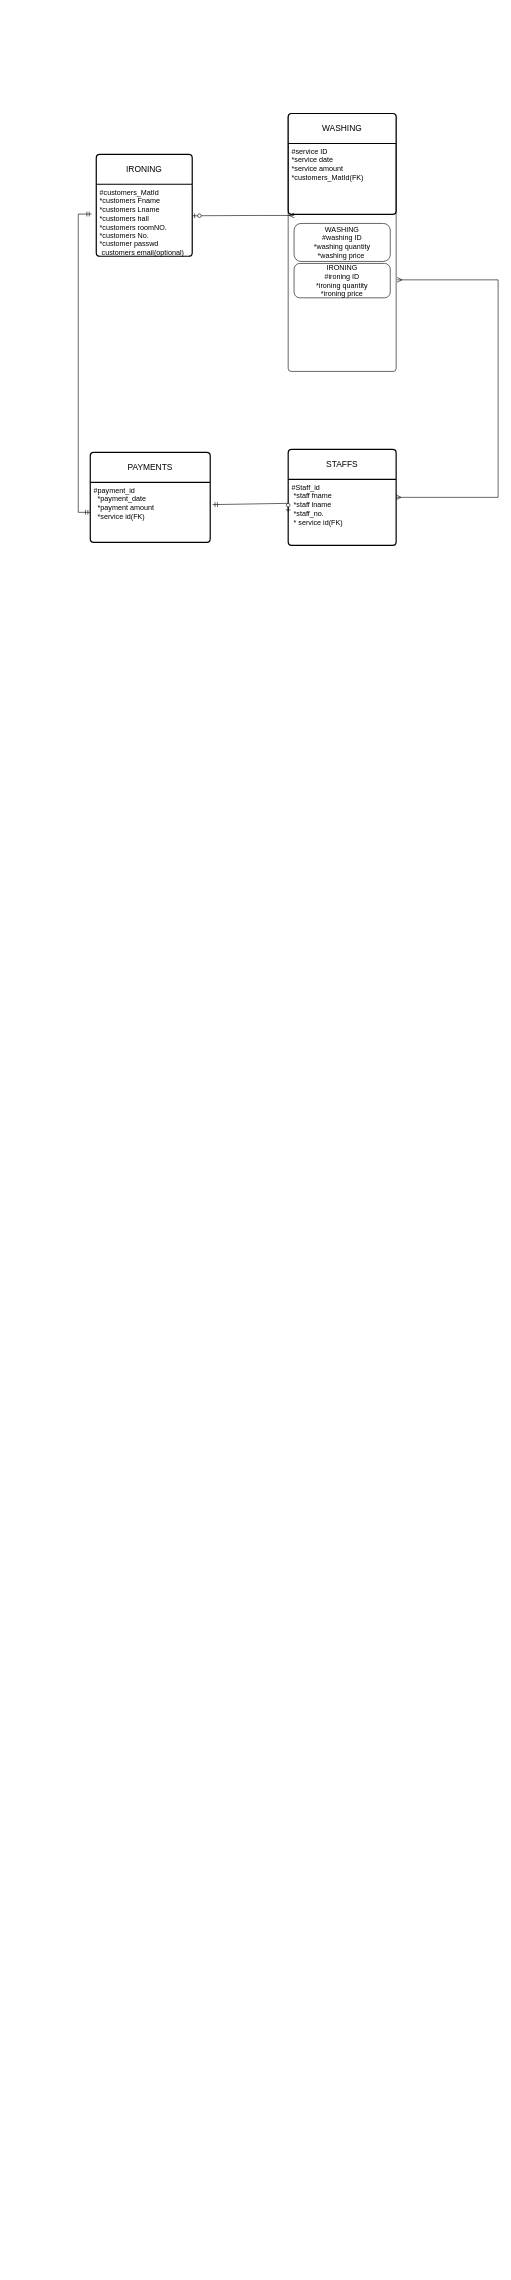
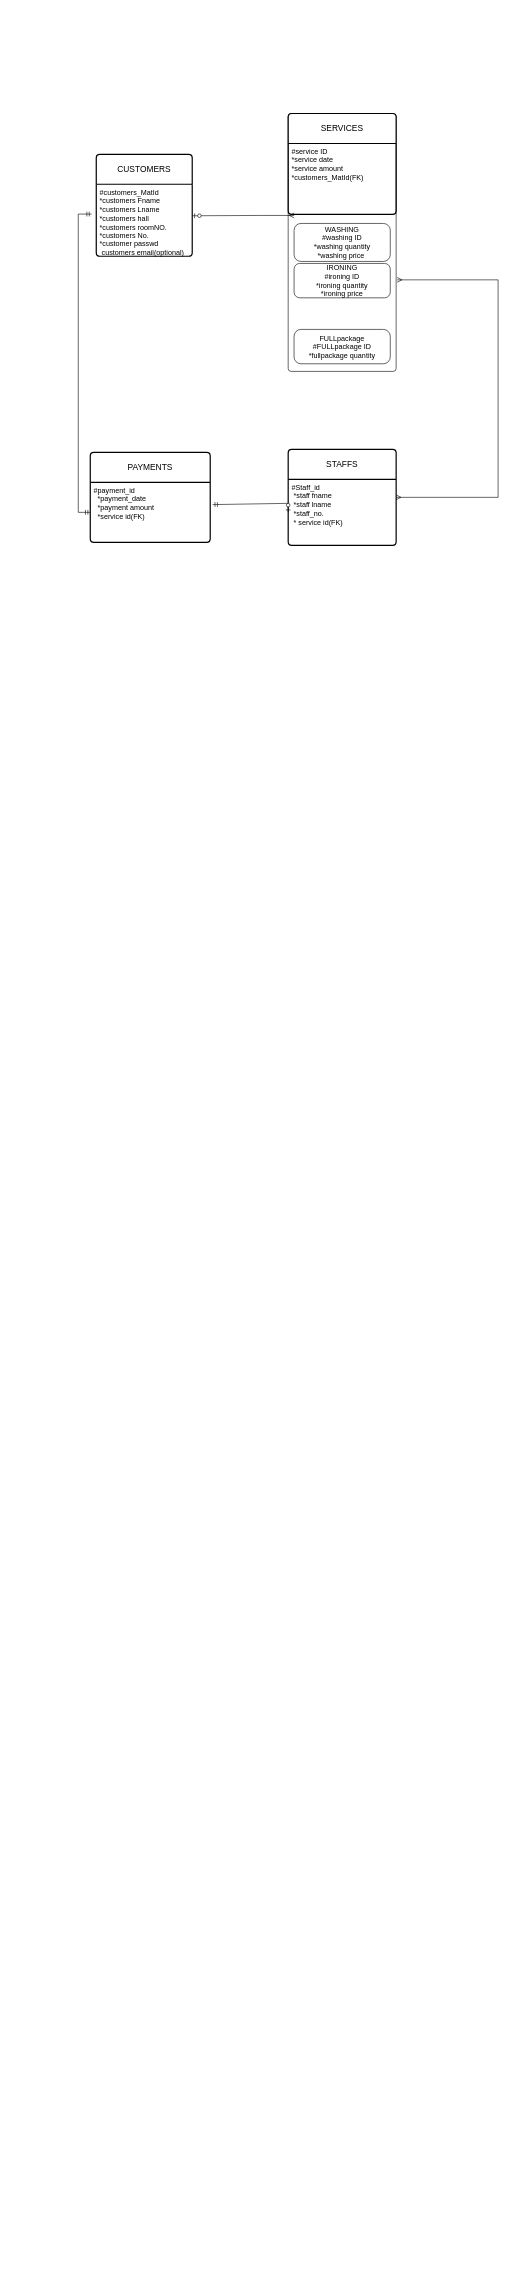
- <mxCell id="8" value="WASHING" style="swimlane;childLayout=stackLayout;horizontal=1;startSize=50;horizontalStack=0;rounded=1;fontSize=14;fontStyle=0;strokeWidth=2;resizeParent=0;resizeLast=1;shadow=0;dashed=0;align=center;arcSize=4;whiteSpace=wrap;html=1;" parent="4" vertex="1"><mxGeometry width="180" height="168.261" as="geometry" /></mxCell>
+ <mxCell id="8" value="SERVICES" style="swimlane;childLayout=stackLayout;horizontal=1;startSize=50;horizontalStack=0;rounded=1;fontSize=14;fontStyle=0;strokeWidth=2;resizeParent=0;resizeLast=1;shadow=0;dashed=0;align=center;arcSize=4;whiteSpace=wrap;html=1;" parent="4" vertex="1"><mxGeometry width="180" height="168.261" as="geometry" /></mxCell>
- <mxCell id="2" value="IRONING" style="swimlane;childLayout=stackLayout;horizontal=1;startSize=50;horizontalStack=0;rounded=1;fontSize=14;fontStyle=0;strokeWidth=2;resizeParent=0;resizeLast=1;shadow=0;dashed=0;align=center;arcSize=4;whiteSpace=wrap;html=1;" parent="1" vertex="1"><mxGeometry x="160" y="256" width="160" height="170" as="geometry" /></mxCell>
+ <mxCell id="2" value="CUSTOMERS" style="swimlane;childLayout=stackLayout;horizontal=1;startSize=50;horizontalStack=0;rounded=1;fontSize=14;fontStyle=0;strokeWidth=2;resizeParent=0;resizeLast=1;shadow=0;dashed=0;align=center;arcSize=4;whiteSpace=wrap;html=1;" parent="1" vertex="1"><mxGeometry x="160" y="256" width="160" height="170" as="geometry" /></mxCell>
+ <mxCell id="10" value="FULLpackage&lt;br&gt;#FULLpackage ID&lt;br&gt;*fullpackage quantity" style="rounded=1;absoluteArcSize=1;html=1;arcSize=23;whiteSpace=wrap;points=[];strokeColor=inherit;fillColor=inherit;direction=south;" parent="4" vertex="1"><mxGeometry x="9.79" y="359.997" width="160.412" height="57.333" as="geometry" /></mxCell>
